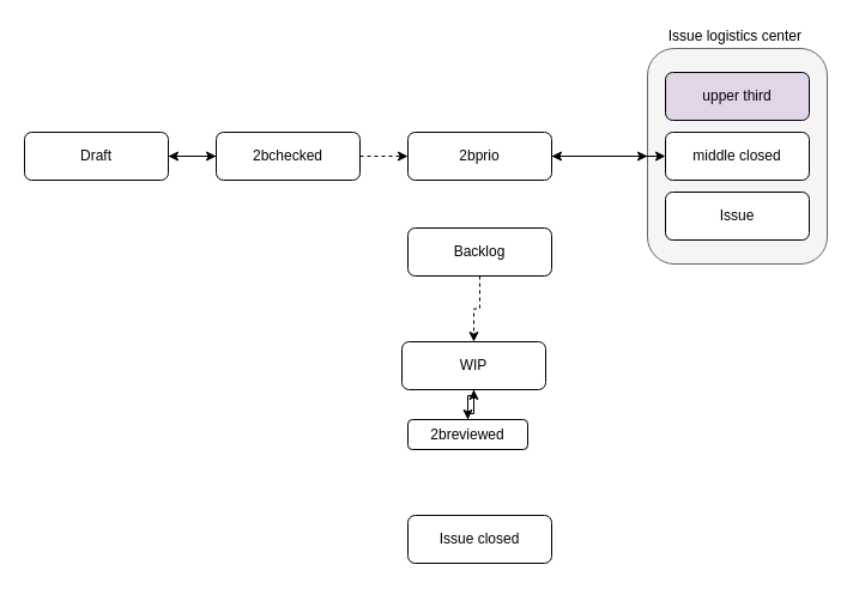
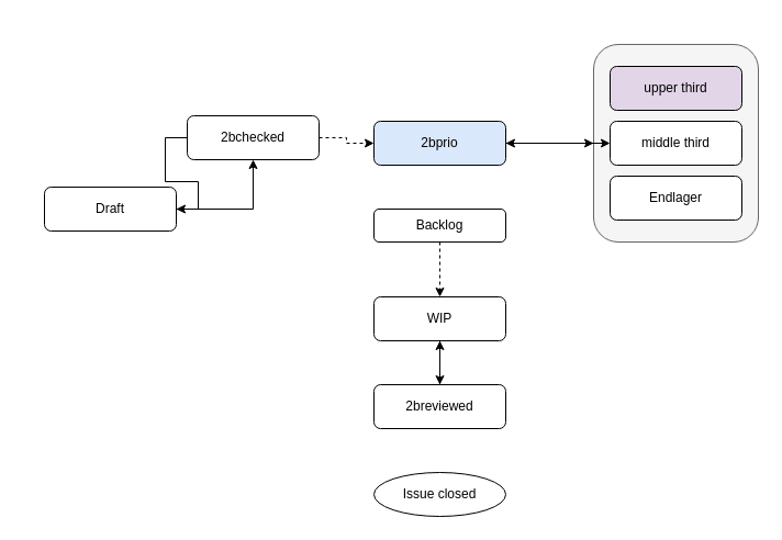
- <mxCell id="21" value="Issue logistics center&amp;nbsp;" style="text;html=1;strokeColor=none;fillColor=none;align=center;verticalAlign=middle;whiteSpace=wrap;rounded=0;" vertex="1" parent="1"><mxGeometry x="545" y="20" width="140" height="20" as="geometry" /></mxCell>
- <mxCell id="4" value="Draft" style="rounded=1;whiteSpace=wrap;html=1;" vertex="1" parent="1"><mxGeometry x="20" y="110" width="120" height="40" as="geometry" /></mxCell>
+ <mxCell id="4" value="Draft" style="rounded=1;whiteSpace=wrap;html=1;" vertex="1" parent="1"><mxGeometry x="40" y="170" width="120" height="40" as="geometry" /></mxCell>
- <mxCell id="17" value="2bchecked" style="rounded=1;whiteSpace=wrap;html=1;" vertex="1" parent="1"><mxGeometry x="180" y="110" width="120" height="40" as="geometry" /></mxCell>
+ <mxCell id="17" value="2bchecked" style="rounded=1;whiteSpace=wrap;html=1;" vertex="1" parent="1"><mxGeometry x="170" y="105" width="120" height="40" as="geometry" /></mxCell>
- <mxCell id="7" value="2bprio" style="rounded=1;whiteSpace=wrap;html=1;" vertex="1" parent="1"><mxGeometry x="340" y="110" width="120" height="40" as="geometry" /></mxCell>
+ <mxCell id="7" value="2bprio" style="rounded=1;whiteSpace=wrap;html=1;fillColor=#dae8fc;" vertex="1" parent="1"><mxGeometry x="340" y="110" width="120" height="40" as="geometry" /></mxCell>
- <mxCell id="19" value="middle closed" style="rounded=1;whiteSpace=wrap;html=1;" vertex="1" parent="1"><mxGeometry x="555" y="110" width="120" height="40" as="geometry" /></mxCell>
+ <mxCell id="19" value="middle third" style="rounded=1;whiteSpace=wrap;html=1;" vertex="1" parent="1"><mxGeometry x="555" y="110" width="120" height="40" as="geometry" /></mxCell>
- <mxCell id="20" value="Issue" style="rounded=1;whiteSpace=wrap;html=1;" vertex="1" parent="1"><mxGeometry x="555" y="160" width="120" height="40" as="geometry" /></mxCell>
+ <mxCell id="20" value="Endlager" style="rounded=1;whiteSpace=wrap;html=1;" vertex="1" parent="1"><mxGeometry x="555" y="160" width="120" height="40" as="geometry" /></mxCell>
- <mxCell id="9" value="Backlog" style="rounded=1;whiteSpace=wrap;html=1;" vertex="1" parent="1"><mxGeometry x="340" y="190" width="120" height="40" as="geometry" /></mxCell>
+ <mxCell id="9" value="Backlog" style="rounded=1;whiteSpace=wrap;html=1;" vertex="1" parent="1"><mxGeometry x="340" y="190" width="120" height="30" as="geometry" /></mxCell>
- <mxCell id="11" value="WIP" style="rounded=1;whiteSpace=wrap;html=1;" vertex="1" parent="1"><mxGeometry x="335" y="285" width="120" height="40" as="geometry" /></mxCell>
+ <mxCell id="11" value="WIP" style="rounded=1;whiteSpace=wrap;html=1;" vertex="1" parent="1"><mxGeometry x="340" y="270" width="120" height="40" as="geometry" /></mxCell>
- <mxCell id="13" value="2breviewed" style="rounded=1;whiteSpace=wrap;html=1;" vertex="1" parent="1"><mxGeometry x="340" y="350" width="100" height="25" as="geometry" /></mxCell>
+ <mxCell id="13" value="2breviewed" style="rounded=1;whiteSpace=wrap;html=1;" vertex="1" parent="1"><mxGeometry x="340" y="350" width="120" height="40" as="geometry" /></mxCell>
- <mxCell id="14" value="Issue closed" style="rounded=1;whiteSpace=wrap;html=1;" vertex="1" parent="1"><mxGeometry x="340" y="430" width="120" height="40" as="geometry" /></mxCell>
+ <mxCell id="14" value="Issue closed" style="ellipse;whiteSpace=wrap;html=1;" vertex="1" parent="1"><mxGeometry x="340" y="430" width="120" height="40" as="geometry" /></mxCell>
